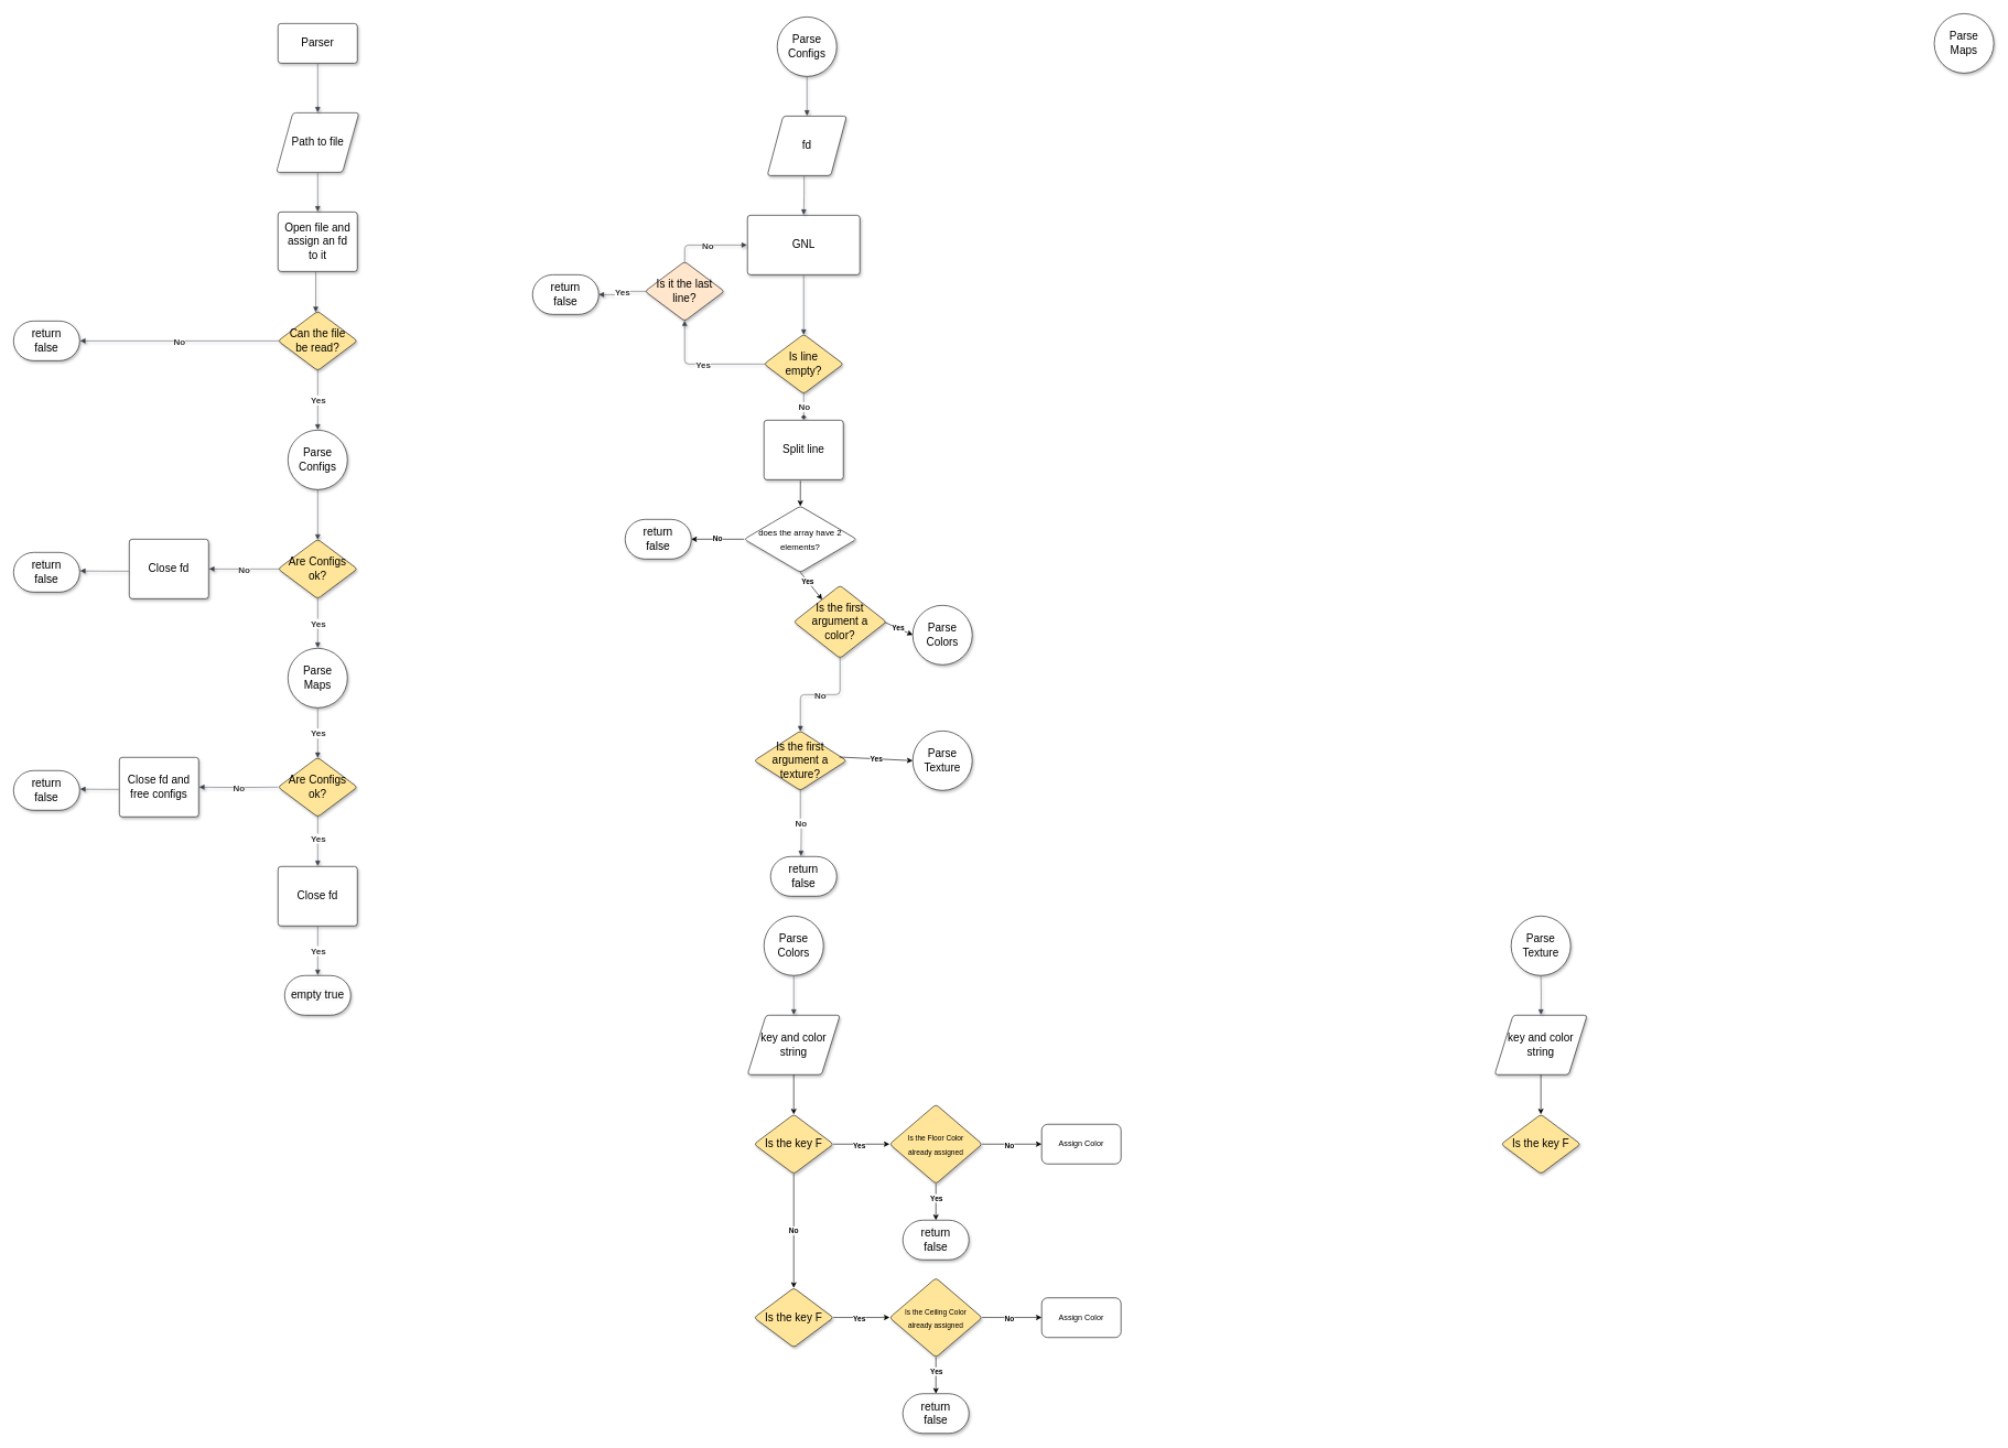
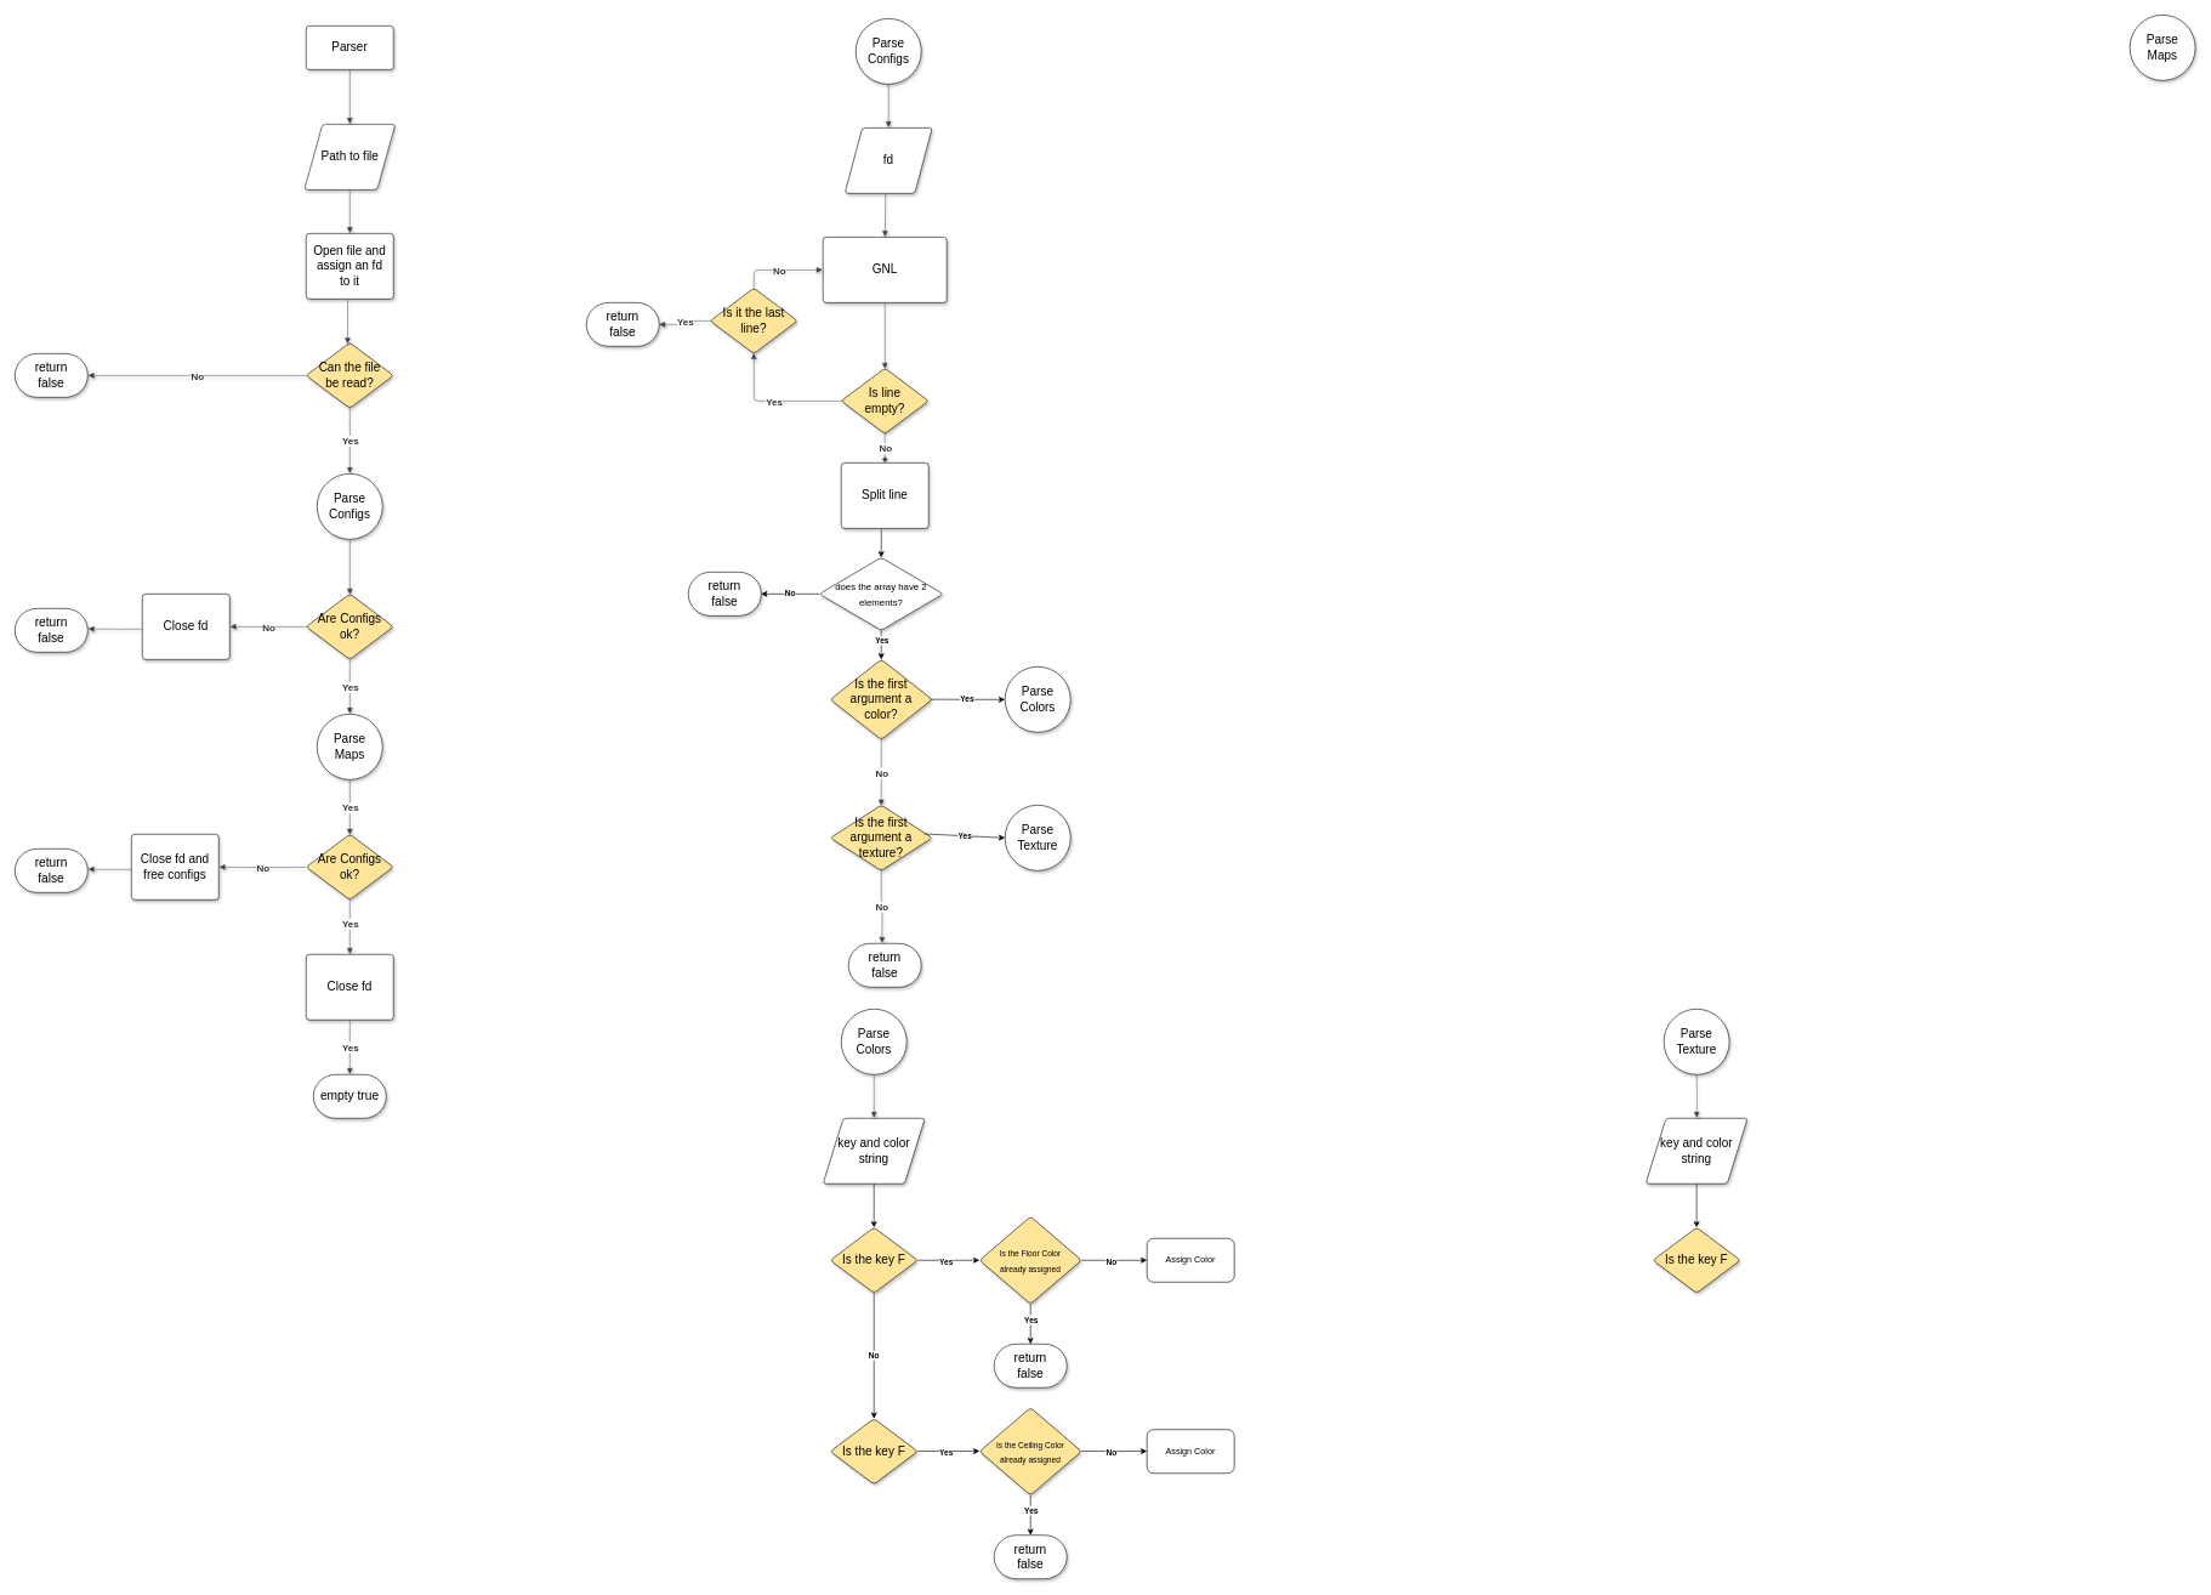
- <mxCell id="51" value="Is it the last line?" style="html=1;overflow=block;blockSpacing=1;whiteSpace=wrap;rhombus;fontSize=16.7;spacing=9;strokeColor=#0F0F0F;rounded=1;absoluteArcSize=1;arcSize=9;fillColor=#ffe6cc;strokeWidth=NaN;lucidId=1x2EwepF0oXS;shadow=1;align=center;verticalAlign=middle;fontFamily=Helvetica;fontColor=default;" vertex="1" parent="1"><mxGeometry x="975" y="395" width="120" height="90" as="geometry" /></mxCell>
+ <mxCell id="51" value="Is it the last line?" style="html=1;overflow=block;blockSpacing=1;whiteSpace=wrap;rhombus;fontSize=16.7;spacing=9;strokeColor=#0F0F0F;rounded=1;absoluteArcSize=1;arcSize=9;fillColor=#FFE599;strokeWidth=NaN;lucidId=1x2EwepF0oXS;shadow=1;align=center;verticalAlign=middle;fontFamily=Helvetica;fontColor=default;" vertex="1" parent="1"><mxGeometry x="975" y="395" width="120" height="90" as="geometry" /></mxCell>
- <mxCell id="57" value="Is the first argument a color?" style="html=1;overflow=block;blockSpacing=1;whiteSpace=wrap;rhombus;fontSize=16.7;spacing=9;strokeColor=#0F0F0F;rounded=1;absoluteArcSize=1;arcSize=9;fillColor=#FFE599;strokeWidth=NaN;lucidId=qH2Eay7~v-BC;shadow=1;align=center;verticalAlign=middle;fontFamily=Helvetica;fontColor=default;" vertex="1" parent="1"><mxGeometry x="1200" y="885" width="140" height="110" as="geometry" /></mxCell>
+ <mxCell id="57" value="Is the first argument a color?" style="html=1;overflow=block;blockSpacing=1;whiteSpace=wrap;rhombus;fontSize=16.7;spacing=9;strokeColor=#0F0F0F;rounded=1;absoluteArcSize=1;arcSize=9;fillColor=#FFE599;strokeWidth=NaN;lucidId=qH2Eay7~v-BC;shadow=1;align=center;verticalAlign=middle;fontFamily=Helvetica;fontColor=default;" vertex="1" parent="1"><mxGeometry x="1140" y="905" width="140" height="110" as="geometry" /></mxCell>
